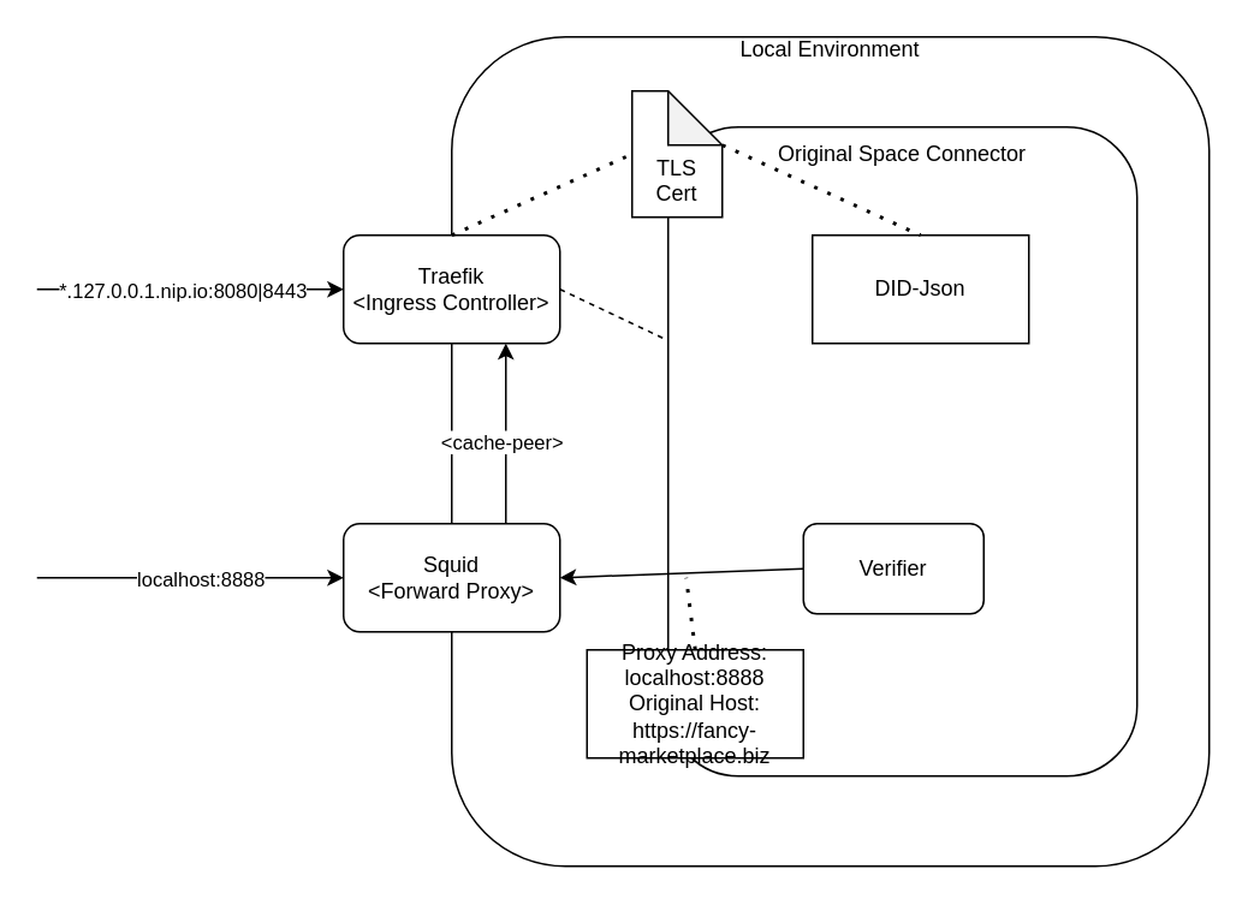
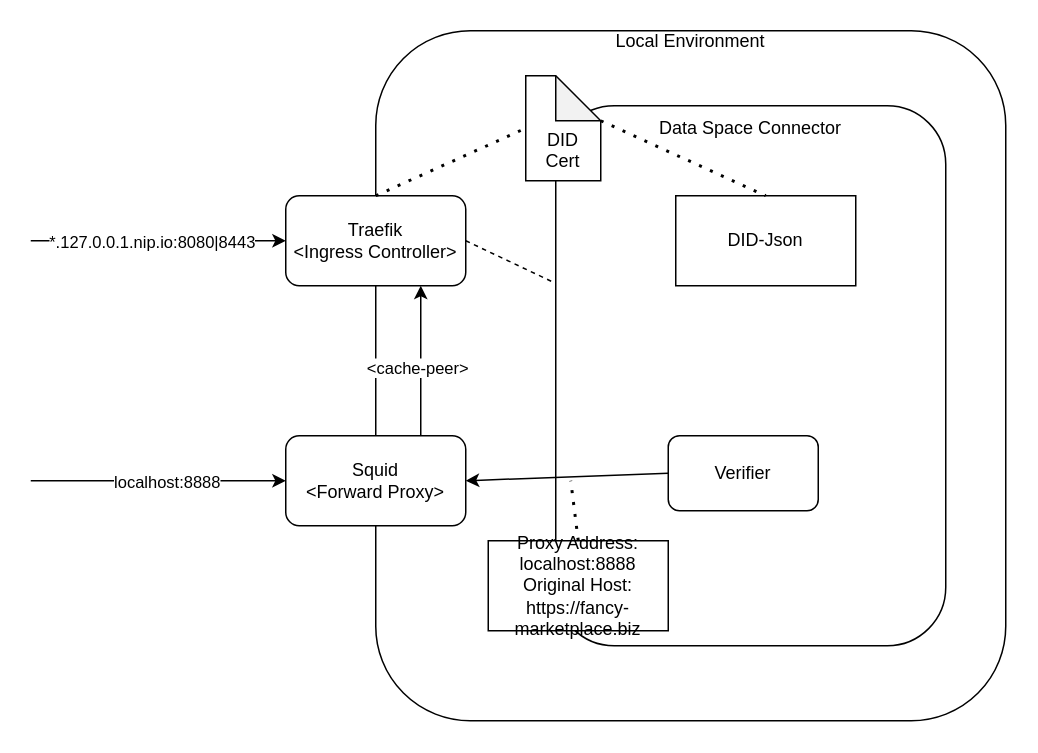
- <mxCell id="8" value="&lt;div&gt;&lt;br&gt;&lt;/div&gt;&lt;div&gt;&lt;br&gt;&lt;/div&gt;&lt;div&gt;TLS &lt;br&gt;&lt;/div&gt;&lt;div&gt;Cert&lt;br&gt;&lt;/div&gt;" style="shape=note;whiteSpace=wrap;html=1;backgroundOutline=1;darkOpacity=0.05;" vertex="1" parent="1"><mxGeometry x="350" y="50" width="50" height="70" as="geometry" /></mxCell>
+ <mxCell id="8" value="&lt;div&gt;&lt;br&gt;&lt;/div&gt;&lt;div&gt;&lt;br&gt;&lt;/div&gt;&lt;div&gt;DID &lt;br&gt;&lt;/div&gt;&lt;div&gt;Cert&lt;br&gt;&lt;/div&gt;" style="shape=note;whiteSpace=wrap;html=1;backgroundOutline=1;darkOpacity=0.05;" vertex="1" parent="1"><mxGeometry x="350" y="50" width="50" height="70" as="geometry" /></mxCell>
- <mxCell id="5" value="&lt;div&gt;Original Space Connector&lt;/div&gt;&lt;div&gt;&lt;br&gt;&lt;/div&gt;&lt;div&gt;&lt;br&gt;&lt;/div&gt;&lt;div&gt;&lt;br&gt;&lt;/div&gt;&lt;div&gt;&lt;br&gt;&lt;/div&gt;&lt;div&gt;&lt;br&gt;&lt;/div&gt;&lt;div&gt;&lt;br&gt;&lt;/div&gt;&lt;div&gt;&lt;br&gt;&lt;/div&gt;&lt;div&gt;&lt;br&gt;&lt;/div&gt;&lt;div&gt;&lt;br&gt;&lt;/div&gt;&lt;div&gt;&lt;br&gt;&lt;/div&gt;&lt;div&gt;&lt;br&gt;&lt;/div&gt;&lt;div&gt;&lt;br&gt;&lt;/div&gt;&lt;div&gt;&lt;br&gt;&lt;/div&gt;&lt;div&gt;&lt;br&gt;&lt;/div&gt;&lt;div&gt;&lt;br&gt;&lt;/div&gt;&lt;div&gt;&lt;br&gt;&lt;/div&gt;&lt;div&gt;&lt;br&gt;&lt;/div&gt;&lt;div&gt;&lt;br&gt;&lt;/div&gt;&lt;div&gt;&lt;br&gt;&lt;/div&gt;&lt;div&gt;&lt;br&gt;&lt;/div&gt;&lt;div&gt;&lt;br&gt;&lt;/div&gt;&lt;div&gt;&lt;br&gt;&lt;/div&gt;&lt;div&gt;&lt;br&gt;&lt;/div&gt;" style="rounded=1;whiteSpace=wrap;html=1;" vertex="1" parent="1"><mxGeometry x="370" y="70" width="260" height="360" as="geometry" /></mxCell>
+ <mxCell id="5" value="&lt;div&gt;Data Space Connector&lt;/div&gt;&lt;div&gt;&lt;br&gt;&lt;/div&gt;&lt;div&gt;&lt;br&gt;&lt;/div&gt;&lt;div&gt;&lt;br&gt;&lt;/div&gt;&lt;div&gt;&lt;br&gt;&lt;/div&gt;&lt;div&gt;&lt;br&gt;&lt;/div&gt;&lt;div&gt;&lt;br&gt;&lt;/div&gt;&lt;div&gt;&lt;br&gt;&lt;/div&gt;&lt;div&gt;&lt;br&gt;&lt;/div&gt;&lt;div&gt;&lt;br&gt;&lt;/div&gt;&lt;div&gt;&lt;br&gt;&lt;/div&gt;&lt;div&gt;&lt;br&gt;&lt;/div&gt;&lt;div&gt;&lt;br&gt;&lt;/div&gt;&lt;div&gt;&lt;br&gt;&lt;/div&gt;&lt;div&gt;&lt;br&gt;&lt;/div&gt;&lt;div&gt;&lt;br&gt;&lt;/div&gt;&lt;div&gt;&lt;br&gt;&lt;/div&gt;&lt;div&gt;&lt;br&gt;&lt;/div&gt;&lt;div&gt;&lt;br&gt;&lt;/div&gt;&lt;div&gt;&lt;br&gt;&lt;/div&gt;&lt;div&gt;&lt;br&gt;&lt;/div&gt;&lt;div&gt;&lt;br&gt;&lt;/div&gt;&lt;div&gt;&lt;br&gt;&lt;/div&gt;&lt;div&gt;&lt;br&gt;&lt;/div&gt;" style="rounded=1;whiteSpace=wrap;html=1;" vertex="1" parent="1"><mxGeometry x="370" y="70" width="260" height="360" as="geometry" /></mxCell>
